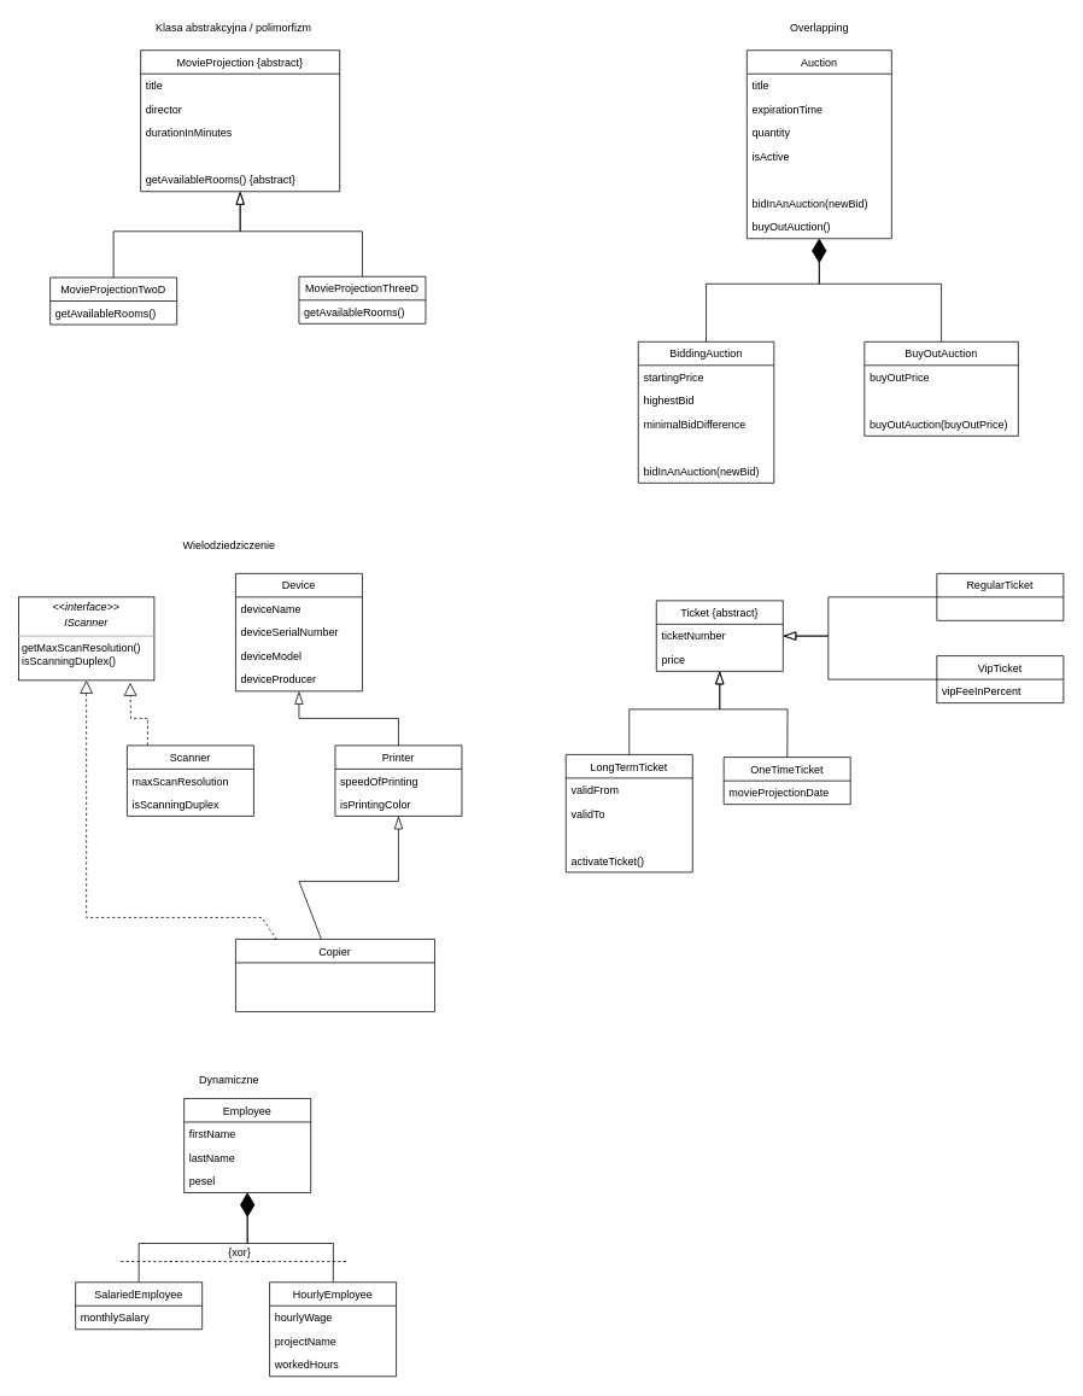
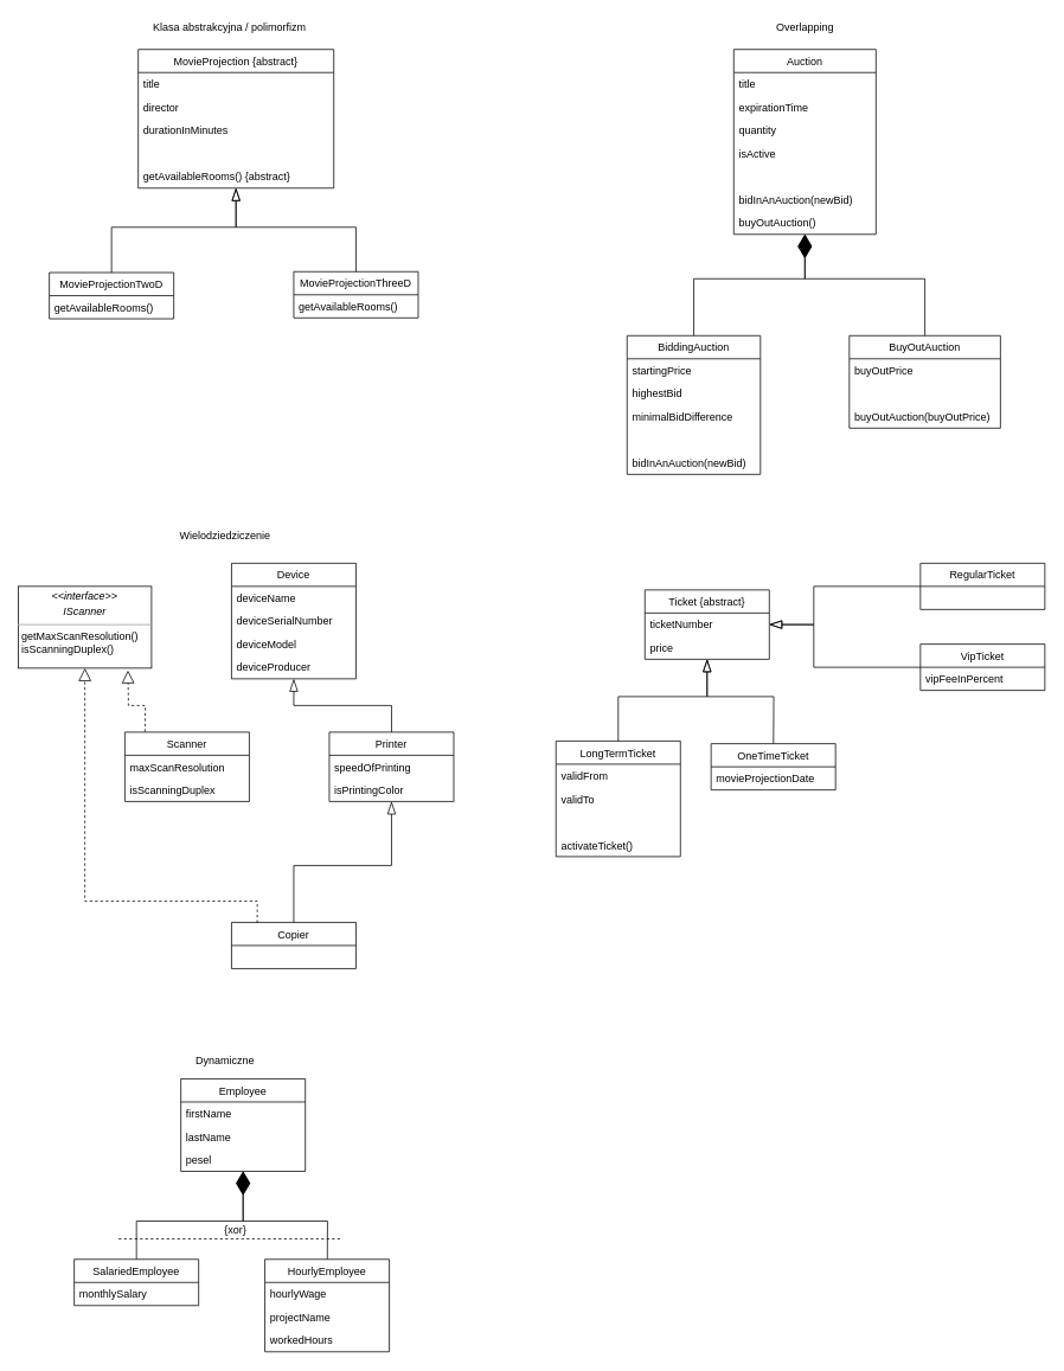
- <mxCell id="43" value="Copier" style="swimlane;fontStyle=0;childLayout=stackLayout;horizontal=1;startSize=26;fillColor=none;horizontalStack=0;resizeParent=1;resizeParentMax=0;resizeLast=0;collapsible=1;marginBottom=0;" parent="1" vertex="1"><mxGeometry x="260" y="1037" width="220" height="80" as="geometry" /></mxCell>
+ <mxCell id="43" value="Copier" style="swimlane;fontStyle=0;childLayout=stackLayout;horizontal=1;startSize=26;fillColor=none;horizontalStack=0;resizeParent=1;resizeParentMax=0;resizeLast=0;collapsible=1;marginBottom=0;" parent="1" vertex="1"><mxGeometry x="260" y="1037" width="140" height="52" as="geometry" /></mxCell>
